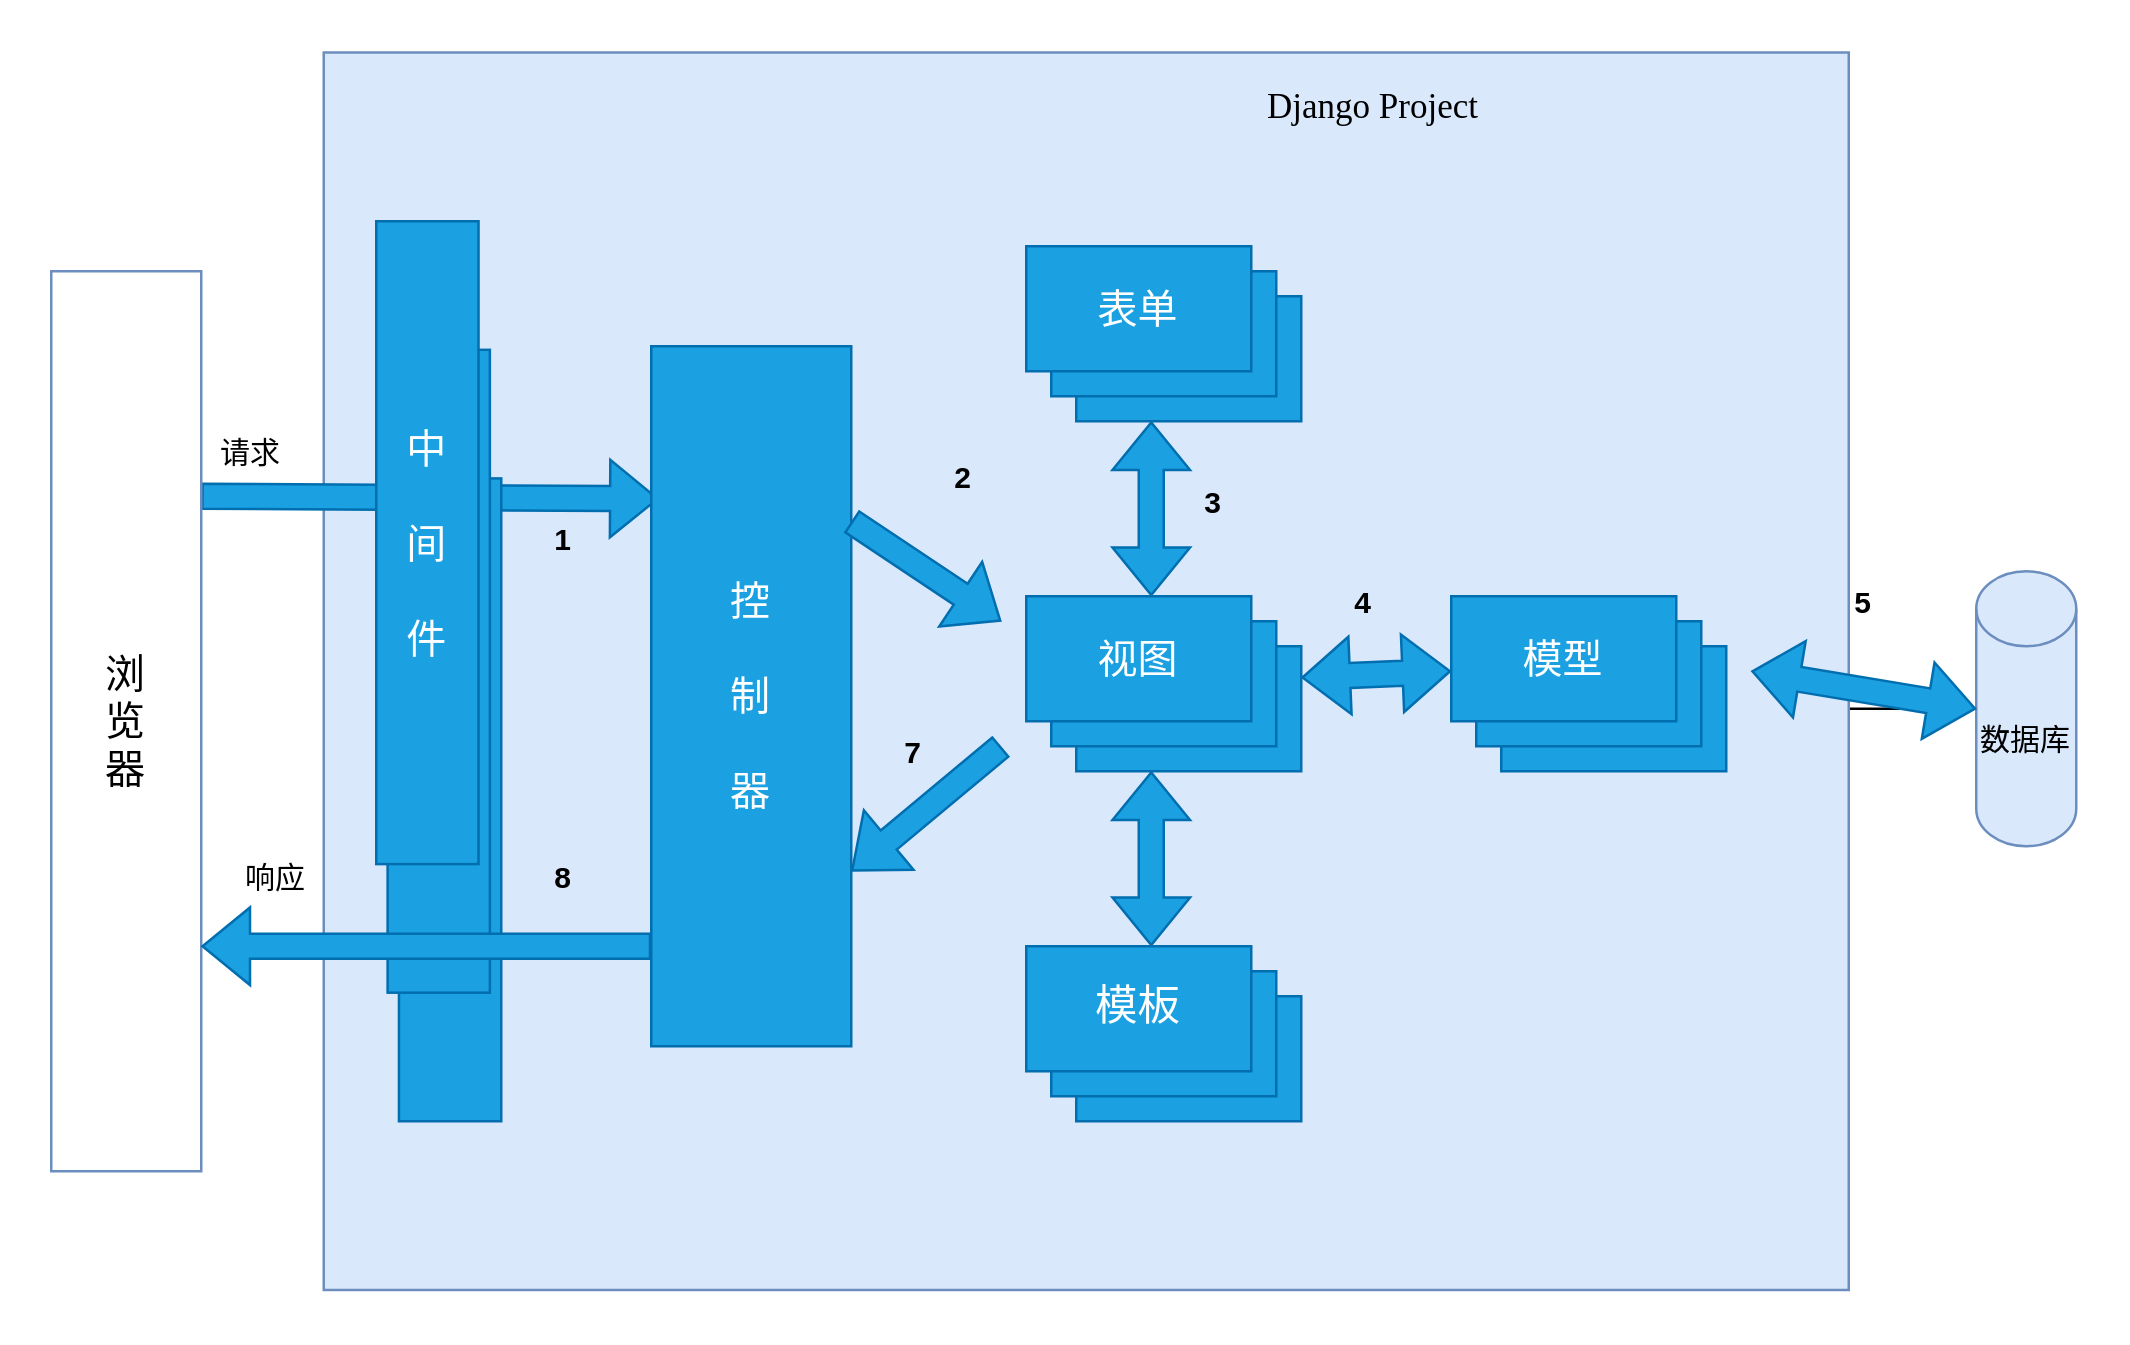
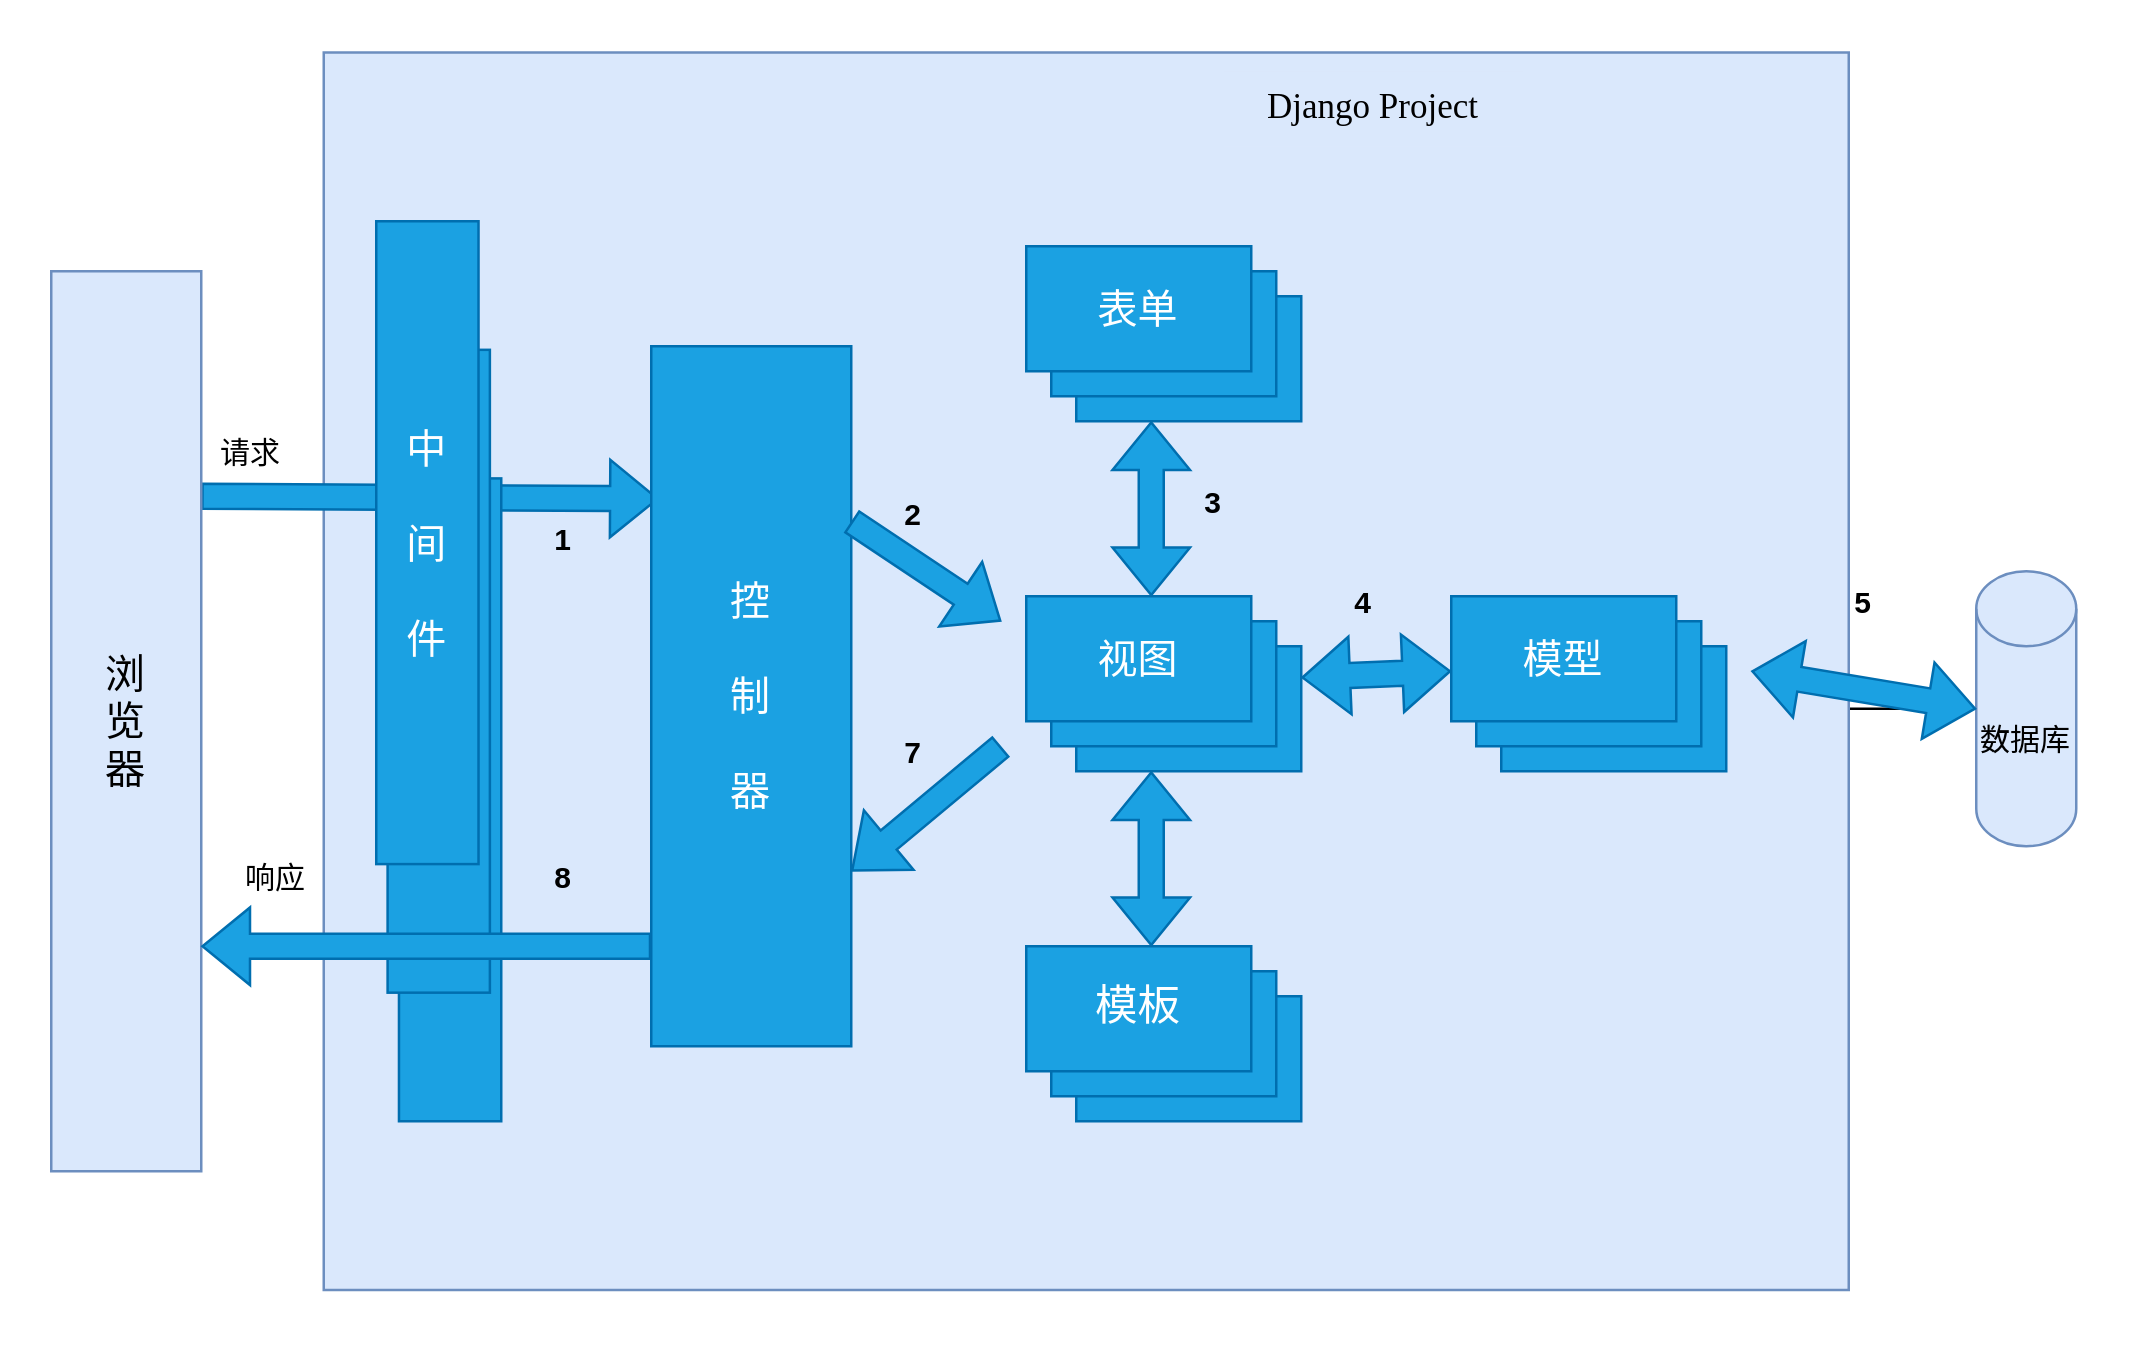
- <mxCell id="39" value="2" style="rounded=0;whiteSpace=wrap;html=1;fillColor=none;strokeColor=none;fontStyle=1" vertex="1" parent="1"><mxGeometry x="370" y="178" width="30" height="25" as="geometry" /></mxCell>
+ <mxCell id="39" value="2" style="rounded=0;whiteSpace=wrap;html=1;fillColor=none;strokeColor=none;fontStyle=1" vertex="1" parent="1"><mxGeometry x="350" y="193" width="30" height="25" as="geometry" /></mxCell>
- <mxCell id="28" value="&lt;font face=&quot;宋体&quot; style=&quot;font-size: 16px;&quot;&gt;浏&lt;br style=&quot;&quot;&gt;览&lt;br style=&quot;&quot;&gt;器&lt;/font&gt;" style="rounded=0;whiteSpace=wrap;html=1;fillColor=#ffffff;strokeColor=#6c8ebf;fontSize=11;" vertex="1" parent="1"><mxGeometry y="108" width="60" height="360" as="geometry" x="20" /></mxCell>
+ <mxCell id="28" value="&lt;font face=&quot;宋体&quot; style=&quot;font-size: 16px;&quot;&gt;浏&lt;br style=&quot;&quot;&gt;览&lt;br style=&quot;&quot;&gt;器&lt;/font&gt;" style="rounded=0;whiteSpace=wrap;html=1;fillColor=#dae8fc;strokeColor=#6c8ebf;fontSize=11;" vertex="1" parent="1"><mxGeometry y="108" width="60" height="360" as="geometry" x="20" /></mxCell>
